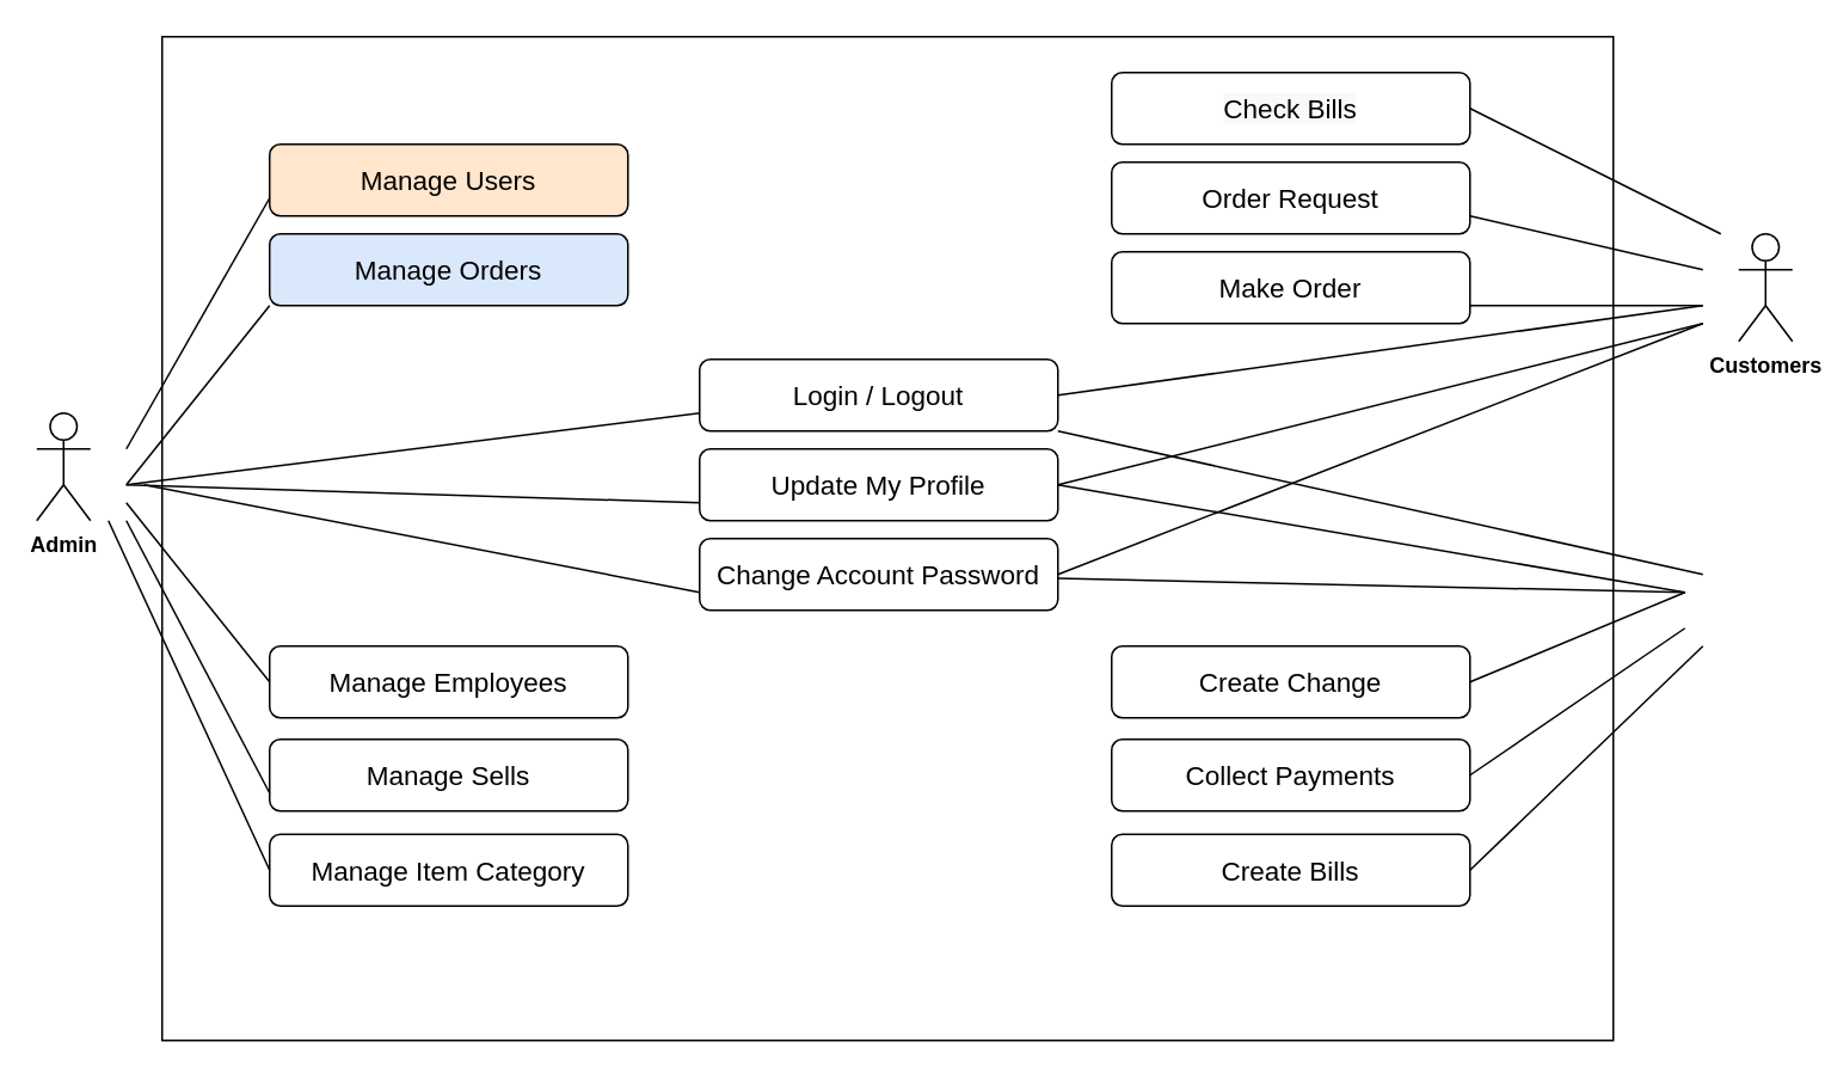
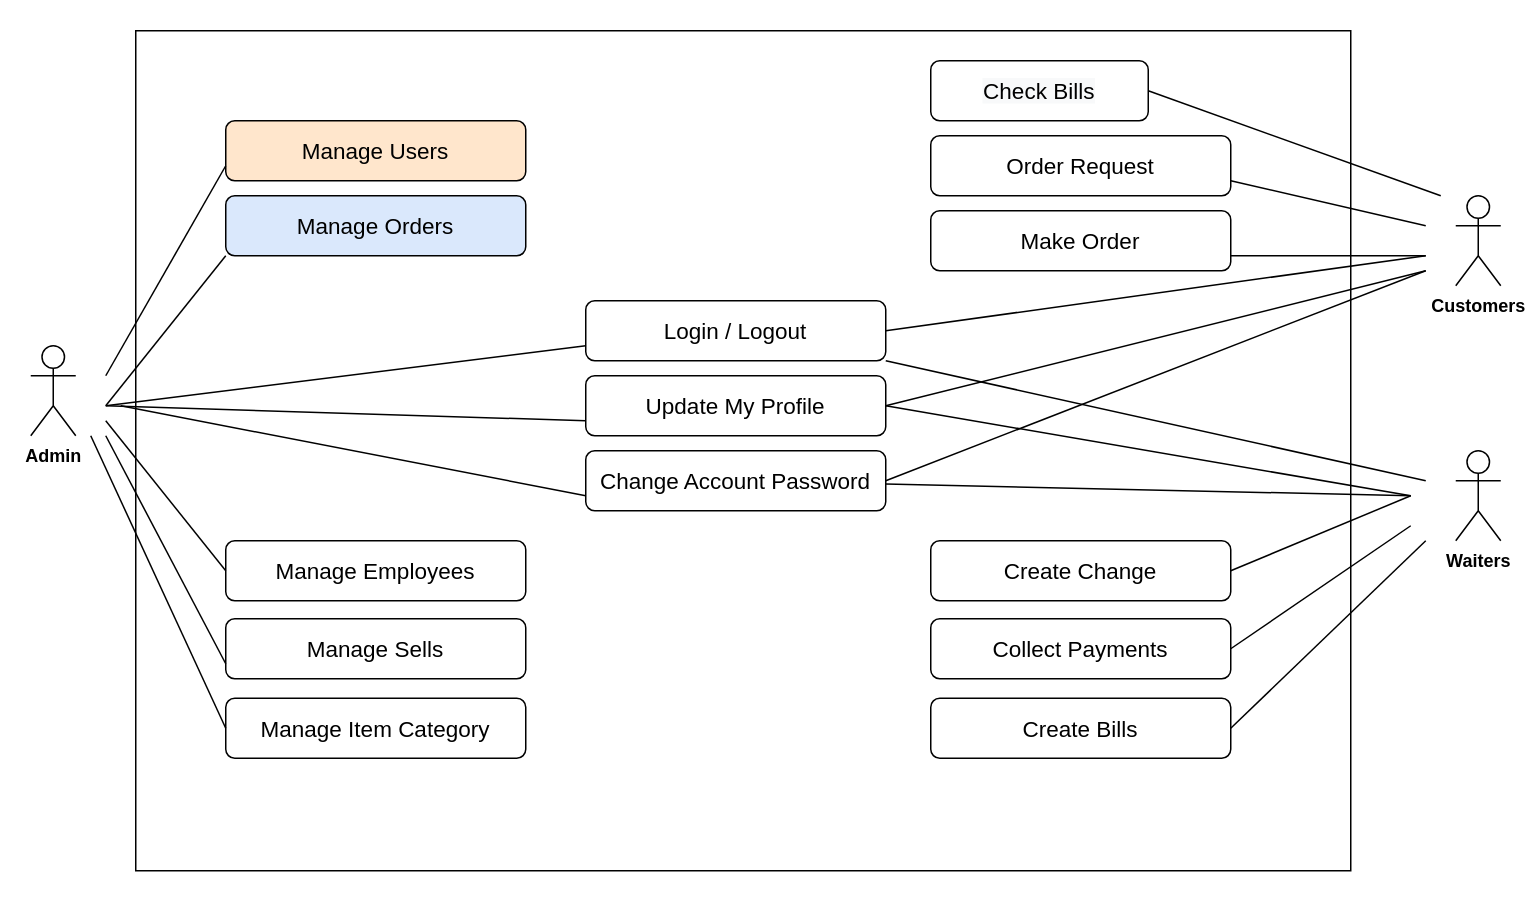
- <mxCell id="6" value="&#10;&#10;&lt;span style=&quot;color: rgb(0, 0, 0); font-family: helvetica; font-size: 15px; font-style: normal; font-weight: 400; letter-spacing: normal; text-align: center; text-indent: 0px; text-transform: none; word-spacing: 0px; background-color: rgb(248, 249, 250); display: inline; float: none;&quot;&gt;Check Bills&lt;/span&gt;&#10;&#10;" style="rounded=1;whiteSpace=wrap;html=1;fontSize=15;" vertex="1" parent="1"><mxGeometry x="620" y="40" width="200" height="40" as="geometry" /></mxCell>
+ <mxCell id="6" value="&#10;&#10;&lt;span style=&quot;color: rgb(0, 0, 0); font-family: helvetica; font-size: 15px; font-style: normal; font-weight: 400; letter-spacing: normal; text-align: center; text-indent: 0px; text-transform: none; word-spacing: 0px; background-color: rgb(248, 249, 250); display: inline; float: none;&quot;&gt;Check Bills&lt;/span&gt;&#10;&#10;" style="rounded=1;whiteSpace=wrap;html=1;fontSize=15;" vertex="1" parent="1"><mxGeometry x="620" y="40" width="145" height="40" as="geometry" /></mxCell>
+ <mxCell id="5" value="&lt;b&gt;Waiters&lt;/b&gt;" style="shape=umlActor;verticalLabelPosition=bottom;verticalAlign=top;html=1;outlineConnect=0;" vertex="1" parent="1"><mxGeometry x="970" y="300" width="30" height="60" as="geometry" /></mxCell>
